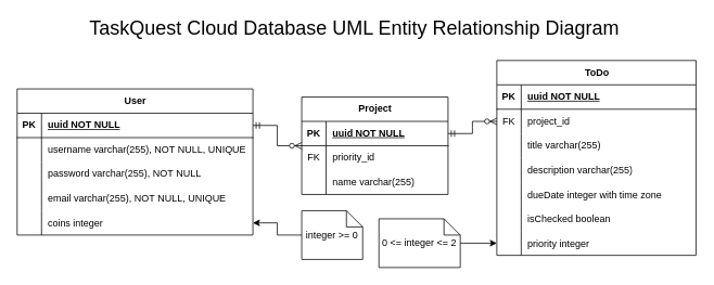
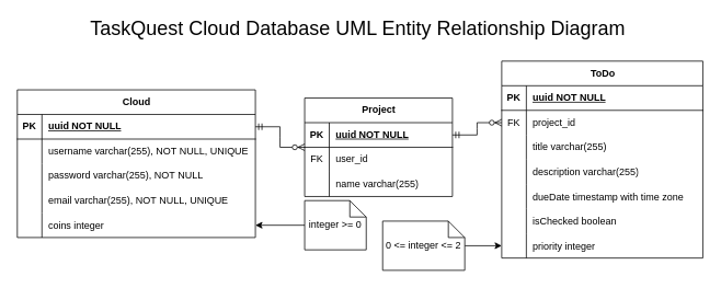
- <mxCell id="3" value="User" style="shape=table;startSize=30;container=1;collapsible=1;childLayout=tableLayout;fixedRows=1;rowLines=0;fontStyle=1;align=center;resizeLast=1;html=1;" vertex="1" parent="1"><mxGeometry x="20" y="109" width="290" height="180" as="geometry" /></mxCell>
+ <mxCell id="3" value="Cloud" style="shape=table;startSize=30;container=1;collapsible=1;childLayout=tableLayout;fixedRows=1;rowLines=0;fontStyle=1;align=center;resizeLast=1;html=1;" vertex="1" parent="1"><mxGeometry x="20" y="109" width="290" height="180" as="geometry" /></mxCell>
- <mxCell id="25" value="priority_id" style="shape=partialRectangle;connectable=0;fillColor=none;top=0;left=0;bottom=0;right=0;align=left;spacingLeft=6;overflow=hidden;whiteSpace=wrap;html=1;" vertex="1" parent="23"><mxGeometry x="30" width="150" height="30" as="geometry"><mxRectangle width="150" height="30" as="alternateBounds" /></mxGeometry></mxCell>
+ <mxCell id="25" value="user_id" style="shape=partialRectangle;connectable=0;fillColor=none;top=0;left=0;bottom=0;right=0;align=left;spacingLeft=6;overflow=hidden;whiteSpace=wrap;html=1;" vertex="1" parent="23"><mxGeometry x="30" width="150" height="30" as="geometry"><mxRectangle width="150" height="30" as="alternateBounds" /></mxGeometry></mxCell>
- <mxCell id="45" value="dueDate integer with time zone" style="shape=partialRectangle;connectable=0;fillColor=none;top=0;left=0;bottom=0;right=0;align=left;spacingLeft=6;overflow=hidden;" vertex="1" parent="43"><mxGeometry x="30" width="215" height="30" as="geometry"><mxRectangle width="215" height="30" as="alternateBounds" /></mxGeometry></mxCell>
+ <mxCell id="45" value="dueDate timestamp with time zone" style="shape=partialRectangle;connectable=0;fillColor=none;top=0;left=0;bottom=0;right=0;align=left;spacingLeft=6;overflow=hidden;" vertex="1" parent="43"><mxGeometry x="30" width="215" height="30" as="geometry"><mxRectangle width="215" height="30" as="alternateBounds" /></mxGeometry></mxCell>
- <mxCell id="56" value="integer &amp;gt;= 0" style="shape=note;size=20;whiteSpace=wrap;html=1;" vertex="1" parent="1"><mxGeometry x="370" y="259" width="75" height="60" as="geometry" /></mxCell>
+ <mxCell id="56" value="integer &amp;gt;= 0" style="shape=note;size=20;whiteSpace=wrap;html=1;" vertex="1" parent="1"><mxGeometry x="370" y="244" width="75" height="60" as="geometry" /></mxCell>
